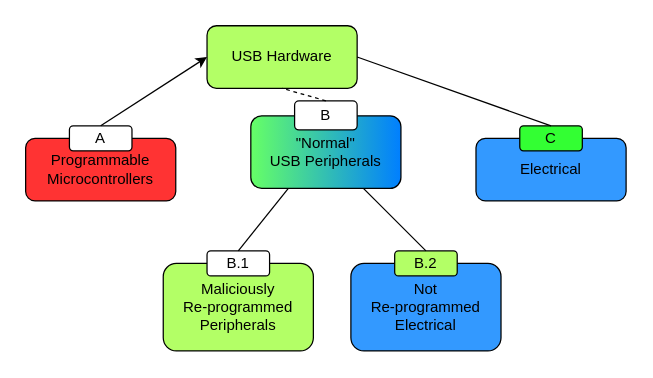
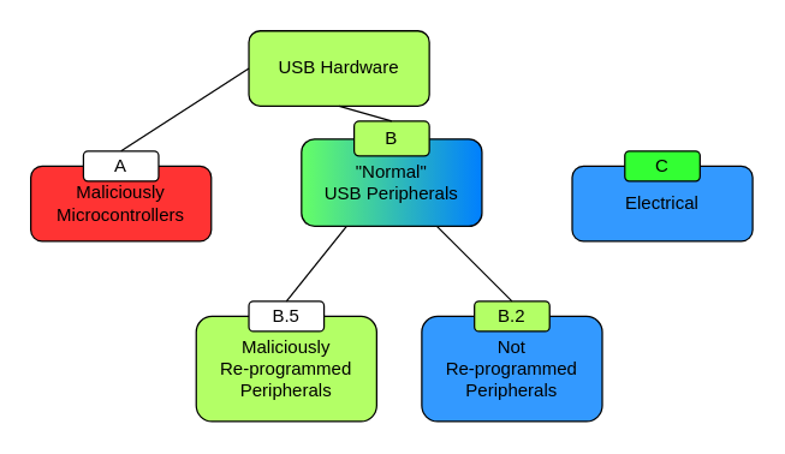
- <mxCell id="18" value="" style="endArrow=classic;html=1;entryX=0;entryY=0.5;entryDx=0;entryDy=0;exitX=0.5;exitY=0;exitDx=0;exitDy=0;" edge="1" parent="1" source="17" target="2"><mxGeometry width="50" height="50" relative="1" as="geometry"><mxPoint x="20" y="330" as="sourcePoint" /><mxPoint x="70" y="280" as="targetPoint" /></mxGeometry></mxCell>
+ <mxCell id="18" value="" style="endArrow=none;html=1;entryX=0;entryY=0.5;entryDx=0;entryDy=0;exitX=0.5;exitY=0;exitDx=0;exitDy=0;" edge="1" parent="1" source="17" target="2"><mxGeometry width="50" height="50" relative="1" as="geometry"><mxPoint x="20" y="330" as="sourcePoint" /><mxPoint x="70" y="280" as="targetPoint" /></mxGeometry></mxCell>
- <mxCell id="22" value="" style="endArrow=none;html=1;entryX=1;entryY=0.5;entryDx=0;entryDy=0;exitX=0.5;exitY=0;exitDx=0;exitDy=0;" edge="1" parent="1" source="14" target="2"><mxGeometry width="50" height="50" relative="1" as="geometry"><mxPoint x="20" y="330" as="sourcePoint" /><mxPoint x="70" y="280" as="targetPoint" /></mxGeometry></mxCell>
- <mxCell id="19" value="" style="endArrow=none;html=1;entryX=0.5;entryY=1;entryDx=0;entryDy=0;exitX=0.5;exitY=0;exitDx=0;exitDy=0;dashed=1;" edge="1" parent="1" source="11" target="2"><mxGeometry width="50" height="50" relative="1" as="geometry"><mxPoint x="20" y="330" as="sourcePoint" /><mxPoint x="70" y="280" as="targetPoint" /></mxGeometry></mxCell>
+ <mxCell id="19" value="" style="endArrow=none;html=1;entryX=0.5;entryY=1;entryDx=0;entryDy=0;exitX=0.5;exitY=0;exitDx=0;exitDy=0;" edge="1" parent="1" source="11" target="2"><mxGeometry width="50" height="50" relative="1" as="geometry"><mxPoint x="20" y="330" as="sourcePoint" /><mxPoint x="70" y="280" as="targetPoint" /></mxGeometry></mxCell>
- <mxCell id="11" value="B" style="rounded=1;whiteSpace=wrap;html=1;strokeColor=#000000;fillColor=#FFFFFF;" vertex="1" parent="9"><mxGeometry x="35" width="50" height="23.333" as="geometry" /></mxCell>
+ <mxCell id="11" value="B" style="rounded=1;whiteSpace=wrap;html=1;strokeColor=#000000;fillColor=#b3ff66;" vertex="1" parent="9"><mxGeometry x="35" width="50" height="23.333" as="geometry" /></mxCell>
- <mxCell id="16" value="Programmable Microcontrollers" style="rounded=1;whiteSpace=wrap;html=1;fillColor=#FF3333;strokeColor=#000000;" vertex="1" parent="15"><mxGeometry y="10" width="120" height="50" as="geometry" /></mxCell>
+ <mxCell id="16" value="Maliciously Microcontrollers" style="rounded=1;whiteSpace=wrap;html=1;fillColor=#FF3333;strokeColor=#000000;" vertex="1" parent="15"><mxGeometry y="10" width="120" height="50" as="geometry" /></mxCell>
- <mxCell id="5" value="B.1" style="rounded=1;whiteSpace=wrap;html=1;strokeColor=#000000;fillColor=#FFFFFF;" vertex="1" parent="3"><mxGeometry x="35" width="50" height="20" as="geometry" /></mxCell>
+ <mxCell id="5" value="B.5" style="rounded=1;whiteSpace=wrap;html=1;strokeColor=#000000;fillColor=#FFFFFF;" vertex="1" parent="3"><mxGeometry x="35" width="50" height="20" as="geometry" /></mxCell>
- <mxCell id="7" value="&lt;div&gt;Not&lt;/div&gt;&lt;div&gt;Re-programmed&lt;/div&gt;&lt;div&gt;Electrical&lt;br&gt;&lt;/div&gt;" style="rounded=1;whiteSpace=wrap;html=1;fillColor=#3399FF;strokeColor=#000000;" vertex="1" parent="6"><mxGeometry y="10" width="120" height="70" as="geometry" /></mxCell>
+ <mxCell id="7" value="&lt;div&gt;Not&lt;/div&gt;&lt;div&gt;Re-programmed&lt;/div&gt;&lt;div&gt;Peripherals&lt;br&gt;&lt;/div&gt;" style="rounded=1;whiteSpace=wrap;html=1;fillColor=#3399FF;strokeColor=#000000;" vertex="1" parent="6"><mxGeometry y="10" width="120" height="70" as="geometry" /></mxCell>
